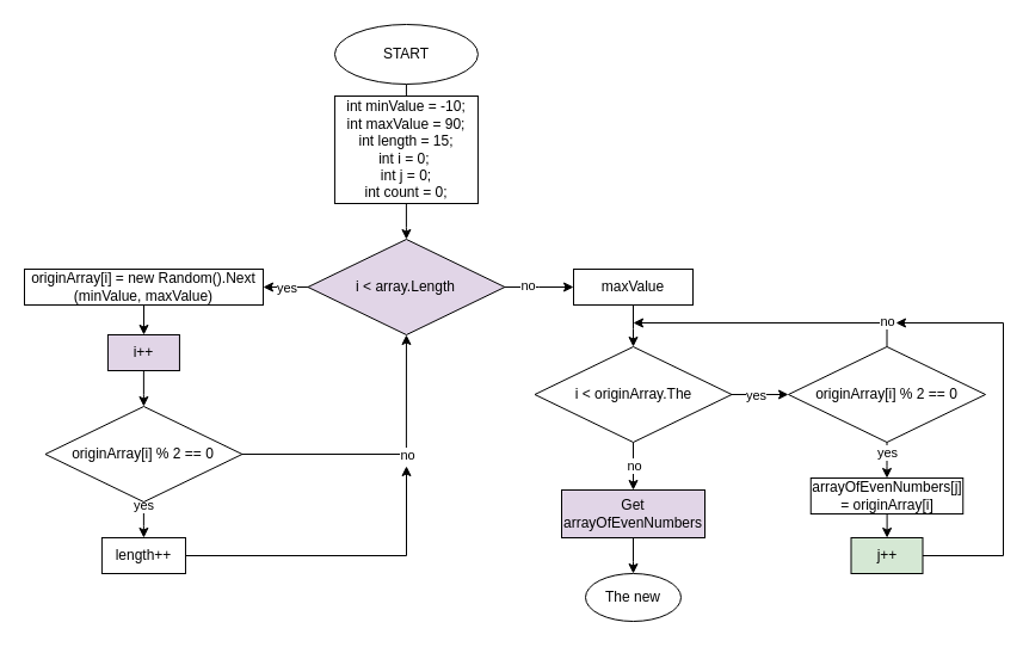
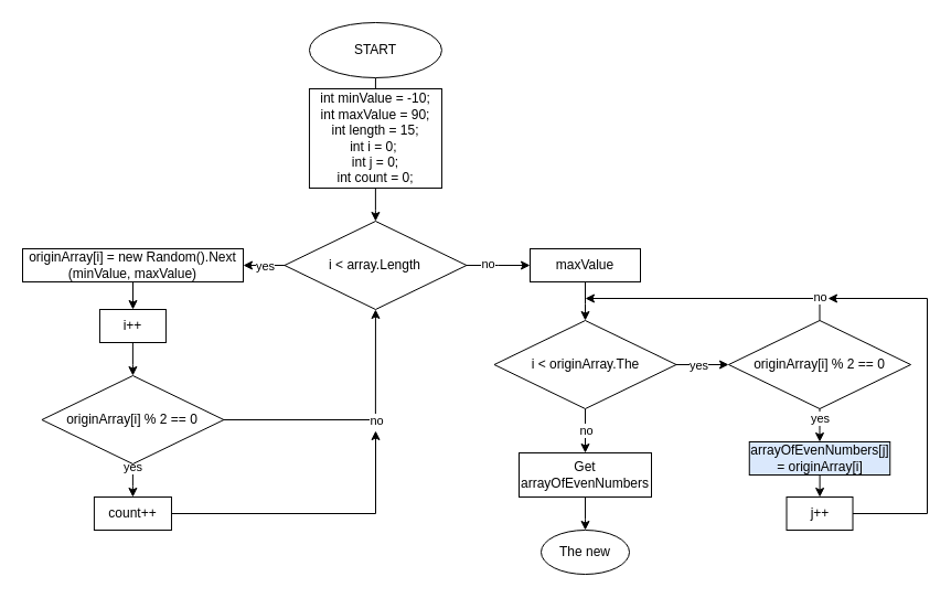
- <mxCell id="10" value="i &amp;lt; array.Length" style="rhombus;whiteSpace=wrap;html=1;fillColor=#e1d5e7;" vertex="1" parent="1"><mxGeometry x="257.44" y="200" width="165" height="80" as="geometry" /></mxCell>
+ <mxCell id="10" value="i &amp;lt; array.Length" style="rhombus;whiteSpace=wrap;html=1;" vertex="1" parent="1"><mxGeometry x="257.44" y="200" width="165" height="80" as="geometry" /></mxCell>
- <mxCell id="14" value="i++" style="rounded=0;whiteSpace=wrap;html=1;fillColor=#e1d5e7;" vertex="1" parent="1"><mxGeometry x="89.94" y="280" width="60" height="30" as="geometry" /></mxCell>
+ <mxCell id="14" value="i++" style="rounded=0;whiteSpace=wrap;html=1;" vertex="1" parent="1"><mxGeometry x="89.94" y="280" width="60" height="30" as="geometry" /></mxCell>
- <mxCell id="38" value="arrayOfEvenNumbers[j] = originArray[i]" style="rounded=0;whiteSpace=wrap;html=1;" vertex="1" parent="1"><mxGeometry x="678.75" y="400" width="127.5" height="30" as="geometry" /></mxCell>
+ <mxCell id="38" value="arrayOfEvenNumbers[j] = originArray[i]" style="rounded=0;whiteSpace=wrap;html=1;fillColor=#dae8fc;" vertex="1" parent="1"><mxGeometry x="678.75" y="400" width="127.5" height="30" as="geometry" /></mxCell>
- <mxCell id="35" value="Get arrayOfEvenNumbers" style="rounded=0;whiteSpace=wrap;html=1;fillColor=#e1d5e7;" vertex="1" parent="1"><mxGeometry x="470" y="410" width="120" height="40" as="geometry" /></mxCell>
+ <mxCell id="35" value="Get arrayOfEvenNumbers" style="rounded=0;whiteSpace=wrap;html=1;" vertex="1" parent="1"><mxGeometry x="470" y="410" width="120" height="40" as="geometry" /></mxCell>
- <mxCell id="21" value="length++" style="rounded=0;whiteSpace=wrap;html=1;" vertex="1" parent="1"><mxGeometry x="84.91" y="450" width="70.06" height="30" as="geometry" /></mxCell>
+ <mxCell id="21" value="count++" style="rounded=0;whiteSpace=wrap;html=1;" vertex="1" parent="1"><mxGeometry x="84.91" y="450" width="70.06" height="30" as="geometry" /></mxCell>
- <mxCell id="40" value="j++" style="rounded=0;whiteSpace=wrap;html=1;fillColor=#d5e8d4;" vertex="1" parent="1"><mxGeometry x="712.5" y="450" width="60" height="30" as="geometry" /></mxCell>
+ <mxCell id="40" value="j++" style="rounded=0;whiteSpace=wrap;html=1;" vertex="1" parent="1"><mxGeometry x="712.5" y="450" width="60" height="30" as="geometry" /></mxCell>
